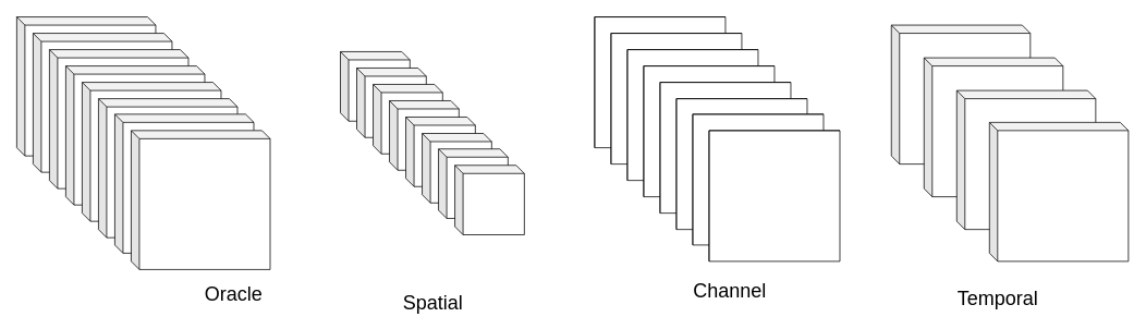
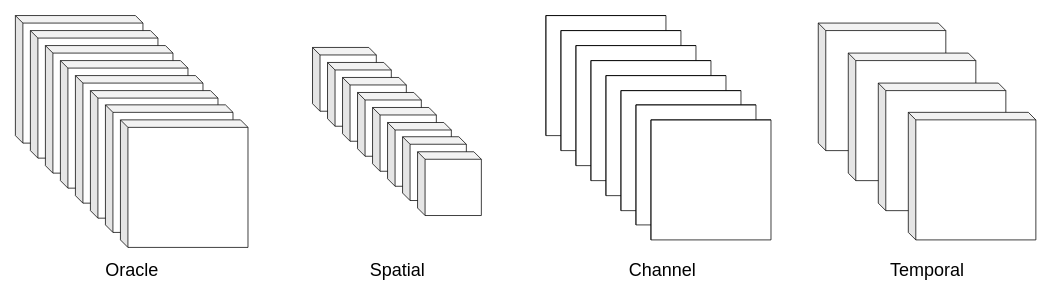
- <mxCell id="4" value="&lt;font style=&quot;font-size: 24px;&quot;&gt;Channel&lt;/font&gt;" style="text;html=1;align=center;verticalAlign=middle;resizable=0;points=[];autosize=1;strokeColor=none;fillColor=none;container=0;" parent="1" vertex="1"><mxGeometry x="837" y="335" width="110" height="40" as="geometry" /></mxCell>
+ <mxCell id="4" value="&lt;font style=&quot;font-size: 24px;&quot;&gt;Channel&lt;/font&gt;" style="text;html=1;align=center;verticalAlign=middle;resizable=0;points=[];autosize=1;strokeColor=none;fillColor=none;container=0;" parent="1" vertex="1"><mxGeometry x="827" y="340" width="110" height="40" as="geometry" /></mxCell>
- <mxCell id="2" value="&lt;font style=&quot;font-size: 24px;&quot;&gt;Oracle&lt;br&gt;&lt;/font&gt;" style="text;html=1;align=center;verticalAlign=middle;resizable=0;points=[];autosize=1;strokeColor=none;fillColor=none;container=0;" parent="1" vertex="1"><mxGeometry x="240" y="340" width="90" height="40" as="geometry" /></mxCell>
+ <mxCell id="2" value="&lt;font style=&quot;font-size: 24px;&quot;&gt;Oracle&lt;br&gt;&lt;/font&gt;" style="text;html=1;align=center;verticalAlign=middle;resizable=0;points=[];autosize=1;strokeColor=none;fillColor=none;container=0;" parent="1" vertex="1"><mxGeometry x="130" y="340" width="90" height="40" as="geometry" /></mxCell>
- <mxCell id="5" value="&lt;font style=&quot;font-size: 24px;&quot;&gt;Temporal&lt;br&gt;&lt;/font&gt;" style="text;html=1;align=center;verticalAlign=middle;resizable=0;points=[];autosize=1;strokeColor=none;fillColor=none;container=0;" parent="1" vertex="1"><mxGeometry x="1160" y="345" width="120" height="40" as="geometry" /></mxCell>
+ <mxCell id="5" value="&lt;font style=&quot;font-size: 24px;&quot;&gt;Temporal&lt;br&gt;&lt;/font&gt;" style="text;html=1;align=center;verticalAlign=middle;resizable=0;points=[];autosize=1;strokeColor=none;fillColor=none;container=0;" parent="1" vertex="1"><mxGeometry x="1175" y="340" width="120" height="40" as="geometry" /></mxCell>
- <mxCell id="3" value="&lt;font style=&quot;font-size: 24px;&quot;&gt;Spatial&lt;br&gt;&lt;/font&gt;" style="text;html=1;align=center;verticalAlign=middle;resizable=0;points=[];autosize=1;strokeColor=none;fillColor=none;container=0;" parent="1" vertex="1"><mxGeometry x="478.5" y="350" width="100" height="40" as="geometry" /></mxCell>
+ <mxCell id="3" value="&lt;font style=&quot;font-size: 24px;&quot;&gt;Spatial&lt;br&gt;&lt;/font&gt;" style="text;html=1;align=center;verticalAlign=middle;resizable=0;points=[];autosize=1;strokeColor=none;fillColor=none;container=0;" parent="1" vertex="1"><mxGeometry x="478.5" y="340" width="100" height="40" as="geometry" /></mxCell>
